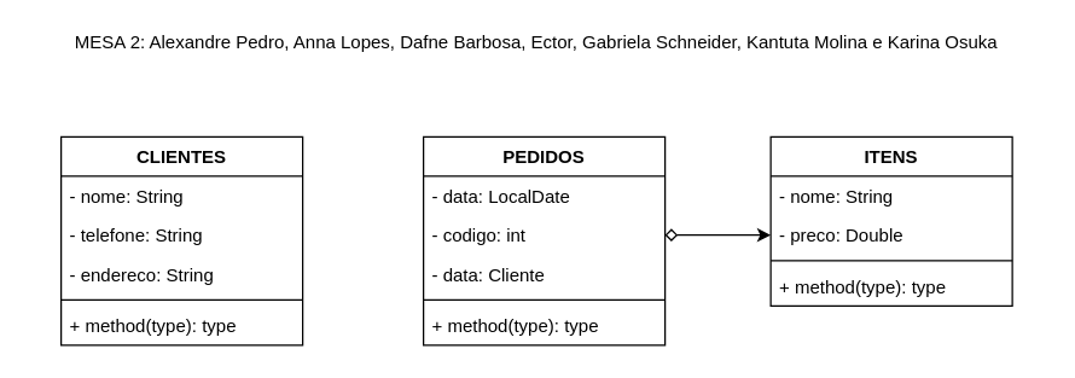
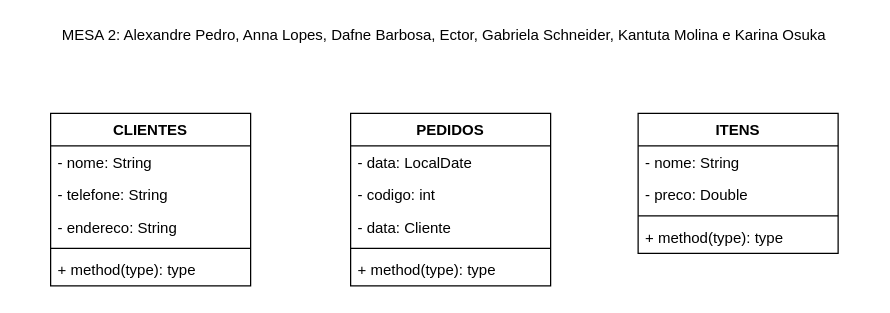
- <mxCell id="3" value="" style="endArrow=classic;html=1;rounded=0;entryX=0;entryY=0.5;entryDx=0;entryDy=0;startArrow=diamond;startFill=0;exitX=1;exitY=0.5;exitDx=0;exitDy=0;" parent="1" source="12" target="18" edge="1"><mxGeometry width="50" height="50" relative="1" as="geometry"><mxPoint x="470" y="155" as="sourcePoint" /><mxPoint x="510" y="155" as="targetPoint" /></mxGeometry></mxCell>
